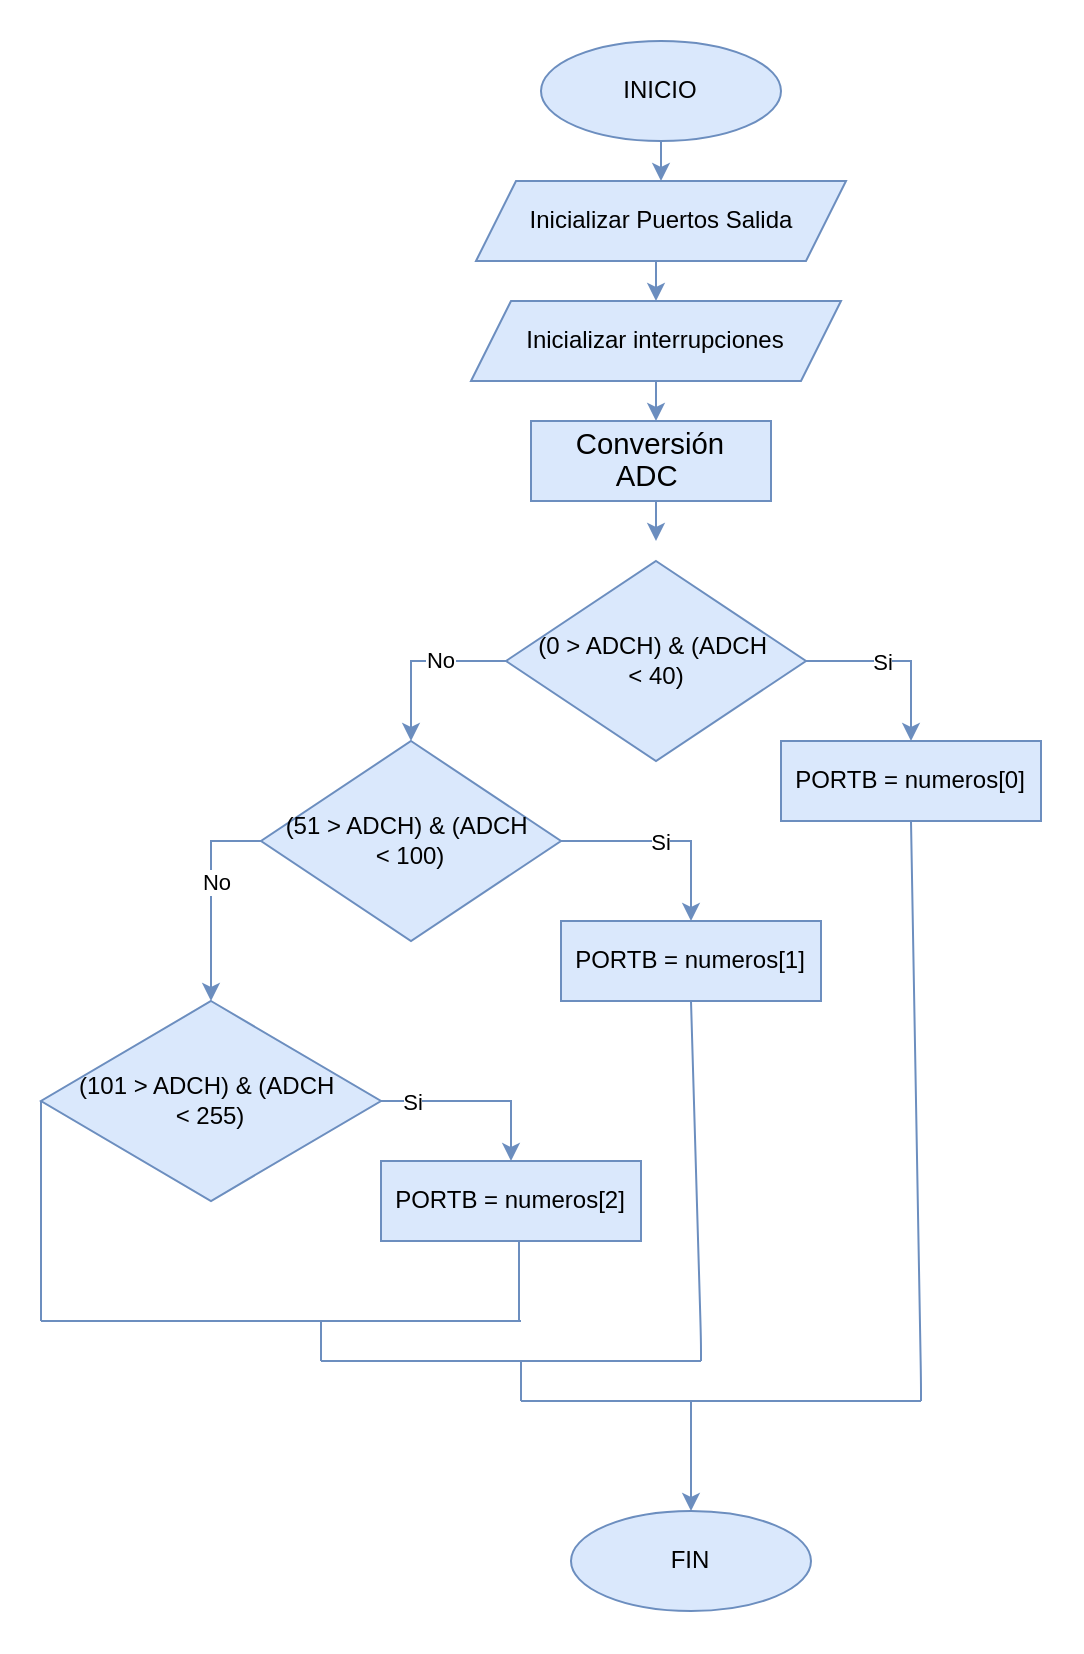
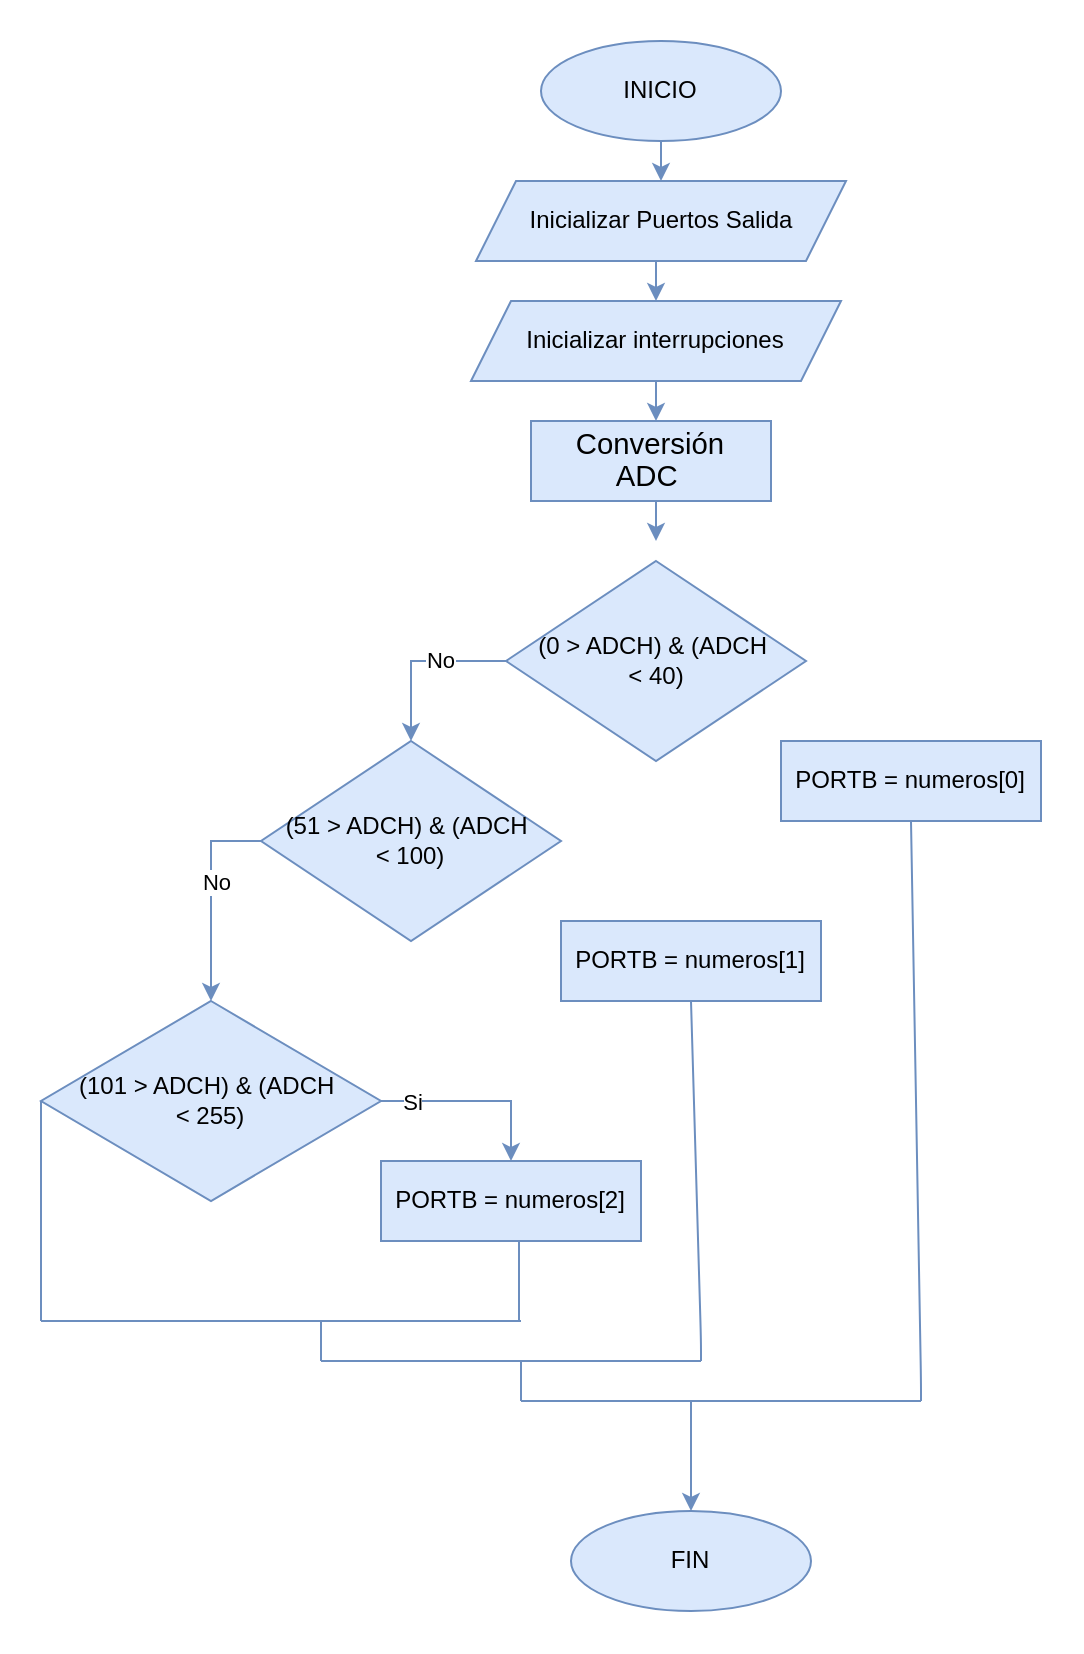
- <mxCell id="11" style="edgeStyle=orthogonalEdgeStyle;rounded=0;orthogonalLoop=1;jettySize=auto;html=1;exitX=1;exitY=0.5;exitDx=0;exitDy=0;fillColor=#dae8fc;strokeColor=#6c8ebf;" edge="1" parent="1" source="15" target="16"><mxGeometry relative="1" as="geometry" /></mxCell>
- <mxCell id="12" value="Si" style="edgeLabel;html=1;align=center;verticalAlign=middle;resizable=0;points=[];" vertex="1" connectable="0" parent="11"><mxGeometry x="-0.176" relative="1" as="geometry"><mxPoint as="offset" /></mxGeometry></mxCell>
- <mxCell id="17" style="edgeStyle=orthogonalEdgeStyle;rounded=0;orthogonalLoop=1;jettySize=auto;html=1;exitX=1;exitY=0.5;exitDx=0;exitDy=0;entryX=0.5;entryY=0;entryDx=0;entryDy=0;fillColor=#dae8fc;strokeColor=#6c8ebf;" edge="1" parent="1" source="21" target="25"><mxGeometry relative="1" as="geometry" /></mxCell>
- <mxCell id="18" value="Si" style="edgeLabel;html=1;align=center;verticalAlign=middle;resizable=0;points=[];" vertex="1" connectable="0" parent="17"><mxGeometry x="-0.068" relative="1" as="geometry"><mxPoint as="offset" /></mxGeometry></mxCell>
